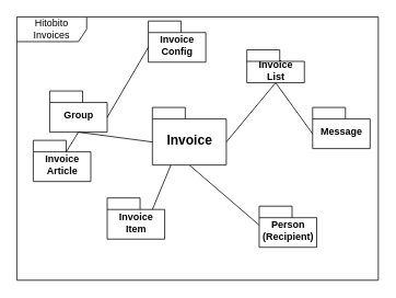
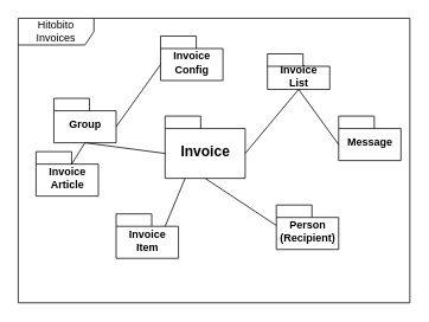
- <mxCell id="7" value="&lt;div&gt;Invoice&lt;/div&gt;&lt;div&gt;Config&lt;br&gt;&lt;/div&gt;" style="shape=folder;fontStyle=1;spacingTop=10;tabWidth=40;tabHeight=14;tabPosition=left;html=1;" parent="1" vertex="1"><mxGeometry x="180" y="25" width="70" height="50" as="geometry" /></mxCell>
+ <mxCell id="7" value="&lt;div&gt;Invoice&lt;/div&gt;&lt;div&gt;Config&lt;br&gt;&lt;/div&gt;" style="shape=folder;fontStyle=1;spacingTop=10;tabWidth=40;tabHeight=14;tabPosition=left;html=1;" parent="1" vertex="1"><mxGeometry x="180" y="40" width="70" height="50" as="geometry" /></mxCell>
- <mxCell id="3" value="&lt;div&gt;Person&lt;/div&gt;&lt;div&gt;(Recipient)&lt;br&gt;&lt;/div&gt;" style="shape=folder;fontStyle=1;spacingTop=10;tabWidth=40;tabHeight=14;tabPosition=left;html=1;" parent="1" vertex="1"><mxGeometry x="315" y="250" width="70" height="50" as="geometry" /></mxCell>
+ <mxCell id="3" value="&lt;div&gt;Person&lt;/div&gt;&lt;div&gt;(Recipient)&lt;br&gt;&lt;/div&gt;" style="shape=folder;fontStyle=1;spacingTop=10;tabWidth=40;tabHeight=14;tabPosition=left;html=1;" parent="1" vertex="1"><mxGeometry x="310" y="230" width="70" height="50" as="geometry" /></mxCell>
